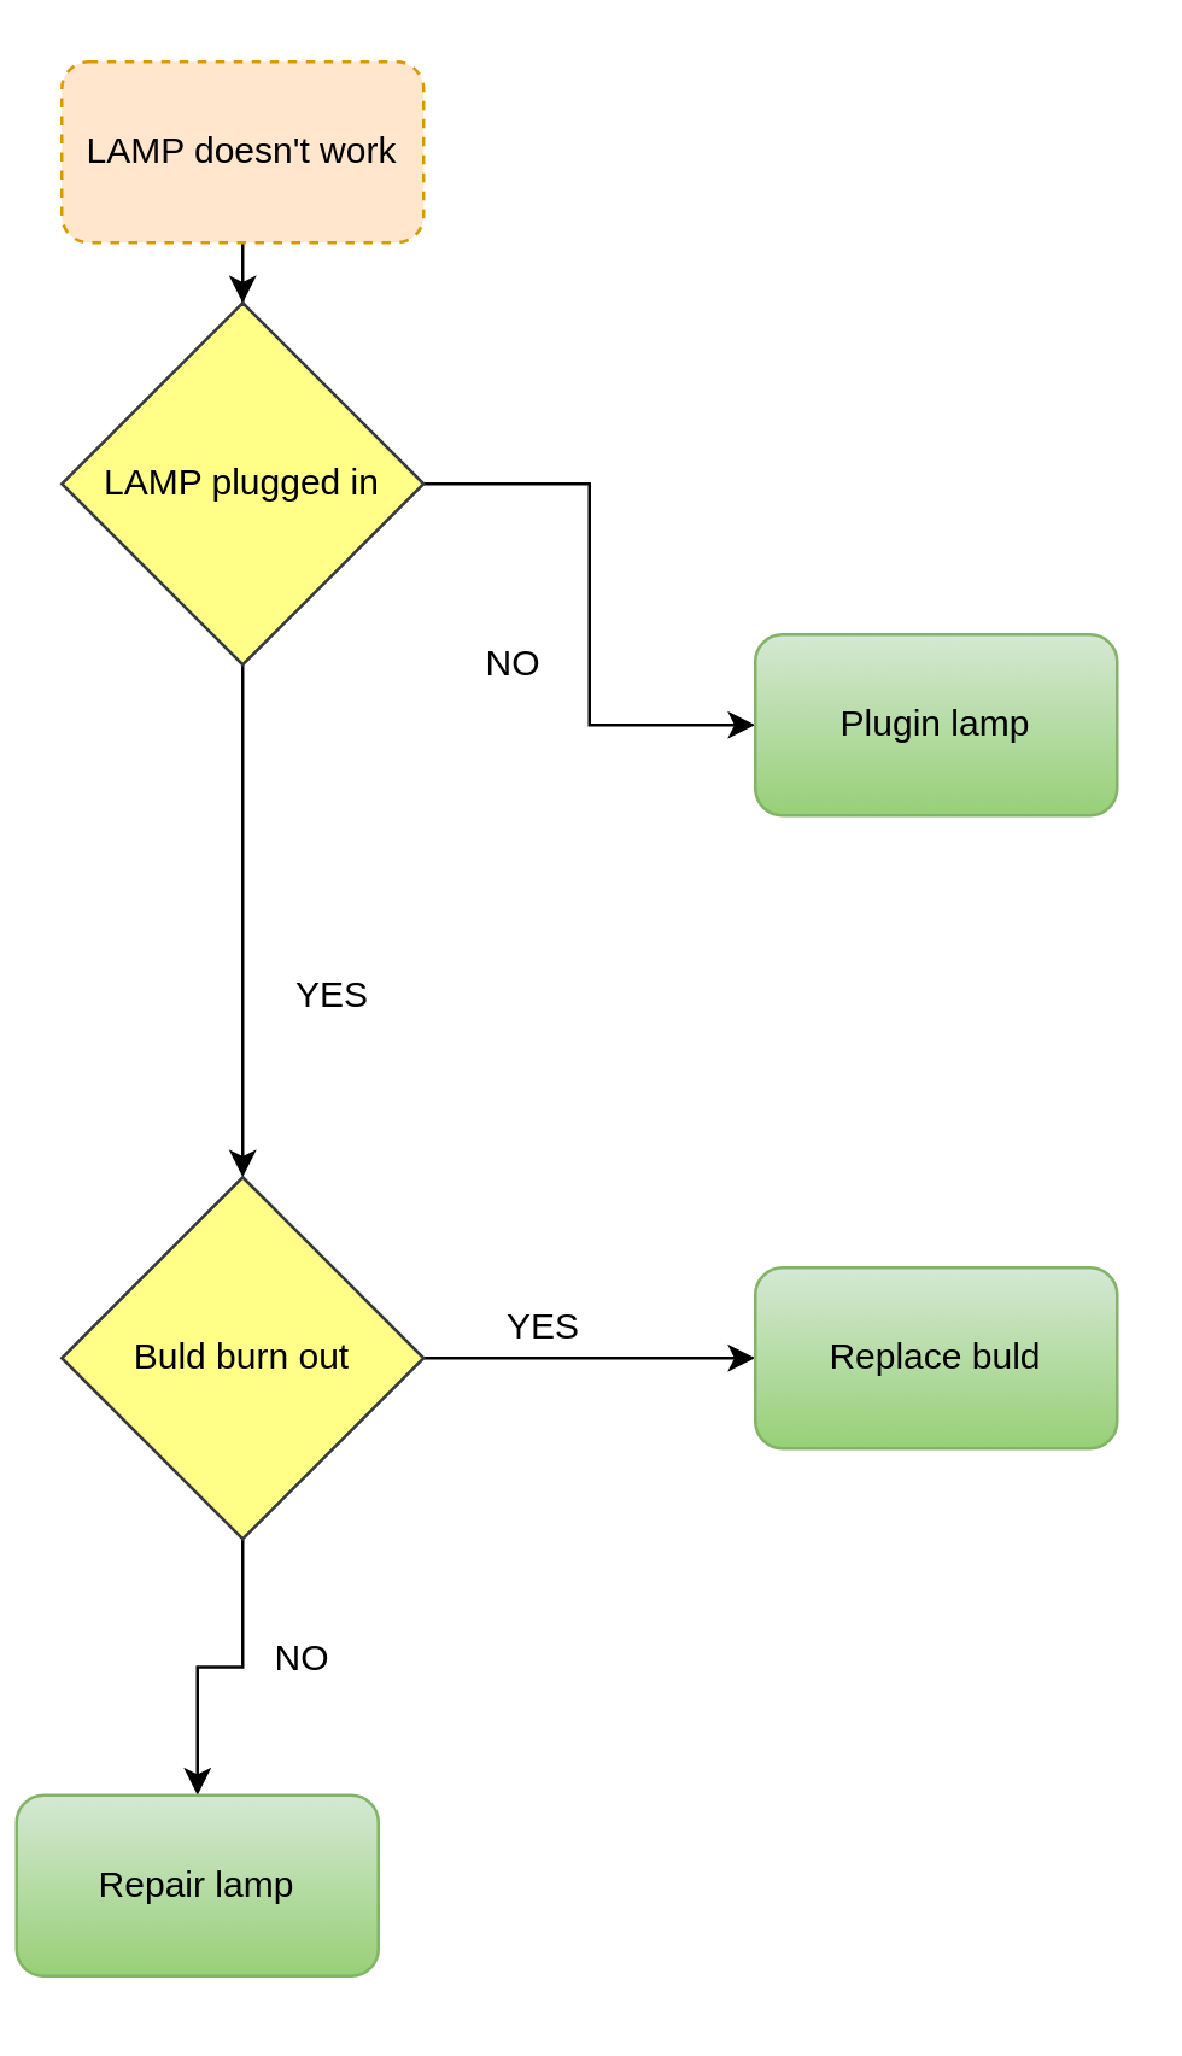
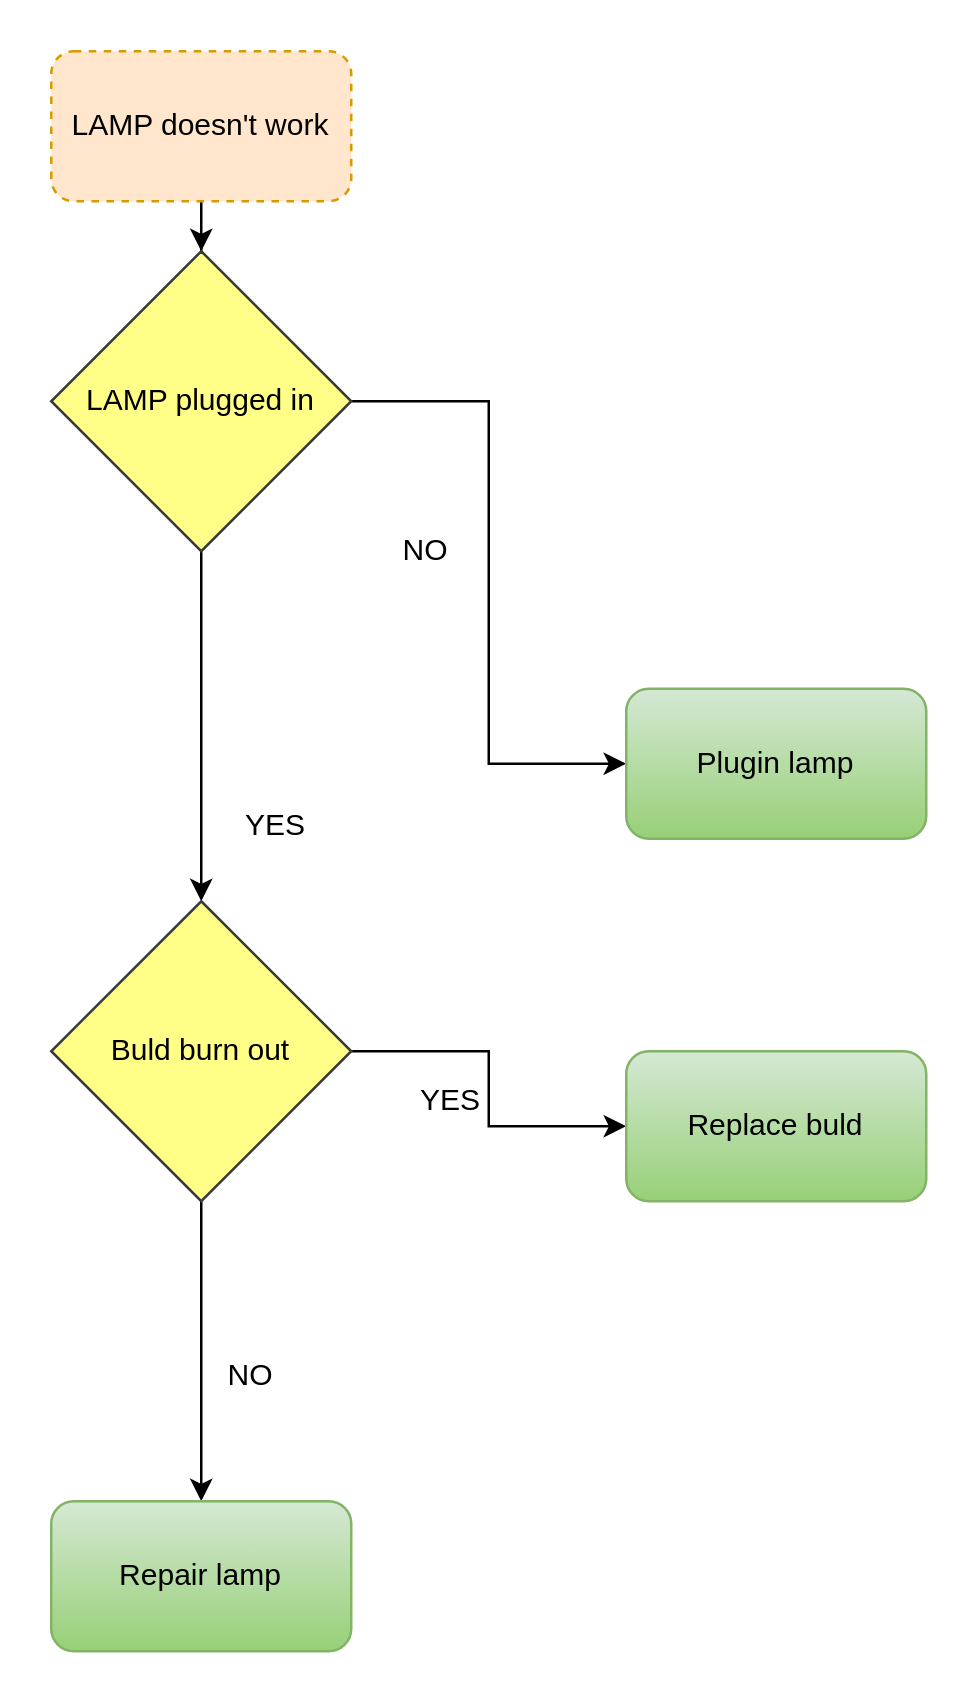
- <mxCell id="11" value="Plugin lamp" style="rounded=1;whiteSpace=wrap;html=1;gradientColor=#97d077;fillColor=#d5e8d4;strokeColor=#82b366;" vertex="1" parent="1"><mxGeometry x="250" y="210" width="120" height="60" as="geometry" /></mxCell>
+ <mxCell id="11" value="Plugin lamp" style="rounded=1;whiteSpace=wrap;html=1;gradientColor=#97d077;fillColor=#d5e8d4;strokeColor=#82b366;" vertex="1" parent="1"><mxGeometry x="250" y="275" width="120" height="60" as="geometry" /></mxCell>
- <mxCell id="9" value="Buld burn out" style="rhombus;whiteSpace=wrap;html=1;fillColor=#ffff88;strokeColor=#36393d;" vertex="1" parent="1"><mxGeometry x="20" y="390" width="120" height="120" as="geometry" /></mxCell>
+ <mxCell id="9" value="Buld burn out" style="rhombus;whiteSpace=wrap;html=1;fillColor=#ffff88;strokeColor=#36393d;" vertex="1" parent="1"><mxGeometry x="20" y="360" width="120" height="120" as="geometry" /></mxCell>
- <mxCell id="15" value="Repair lamp" style="rounded=1;whiteSpace=wrap;html=1;gradientColor=#97d077;fillColor=#d5e8d4;strokeColor=#82b366;" vertex="1" parent="1"><mxGeometry x="5" y="595" width="120" height="60" as="geometry" /></mxCell>
+ <mxCell id="15" value="Repair lamp" style="rounded=1;whiteSpace=wrap;html=1;gradientColor=#97d077;fillColor=#d5e8d4;strokeColor=#82b366;" vertex="1" parent="1"><mxGeometry x="20" y="600" width="120" height="60" as="geometry" /></mxCell>
